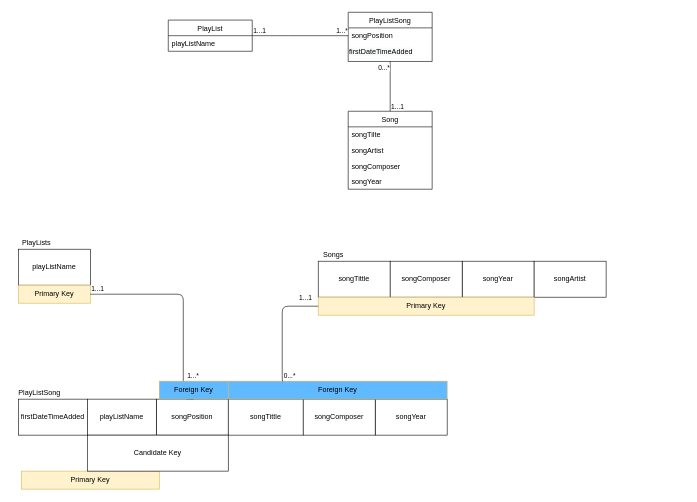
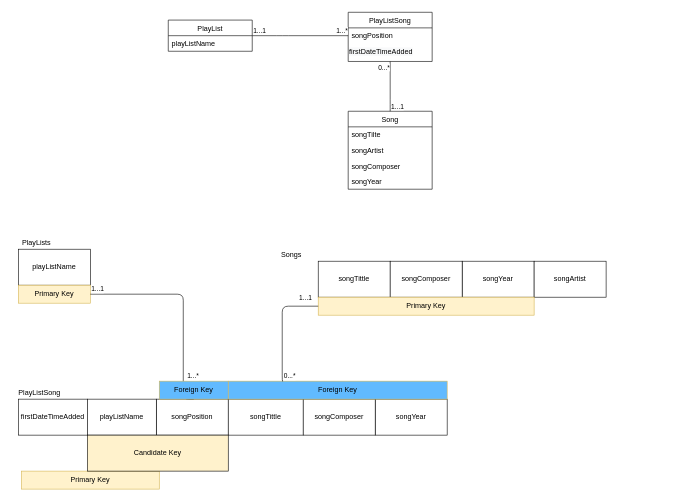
- <mxCell id="15" value="Songs&lt;br&gt;" style="text;html=1;align=center;verticalAlign=middle;resizable=0;points=[];autosize=1;" parent="1" vertex="1"><mxGeometry x="530" y="415" width="50" height="20" as="geometry" /></mxCell>
+ <mxCell id="15" value="Songs&lt;br&gt;" style="text;html=1;align=center;verticalAlign=middle;resizable=0;points=[];autosize=1;" parent="1" vertex="1"><mxGeometry x="460" y="415" width="50" height="20" as="geometry" /></mxCell>
- <mxCell id="46" value="Candidate Key" style="rounded=0;whiteSpace=wrap;html=1;fillColor=#FFFFFF;" parent="1" vertex="1"><mxGeometry x="145" y="725" width="235" height="60" as="geometry" /></mxCell>
+ <mxCell id="46" value="Candidate Key" style="rounded=0;whiteSpace=wrap;html=1;fillColor=#fff2cc;" parent="1" vertex="1"><mxGeometry x="145" y="725" width="235" height="60" as="geometry" /></mxCell>
